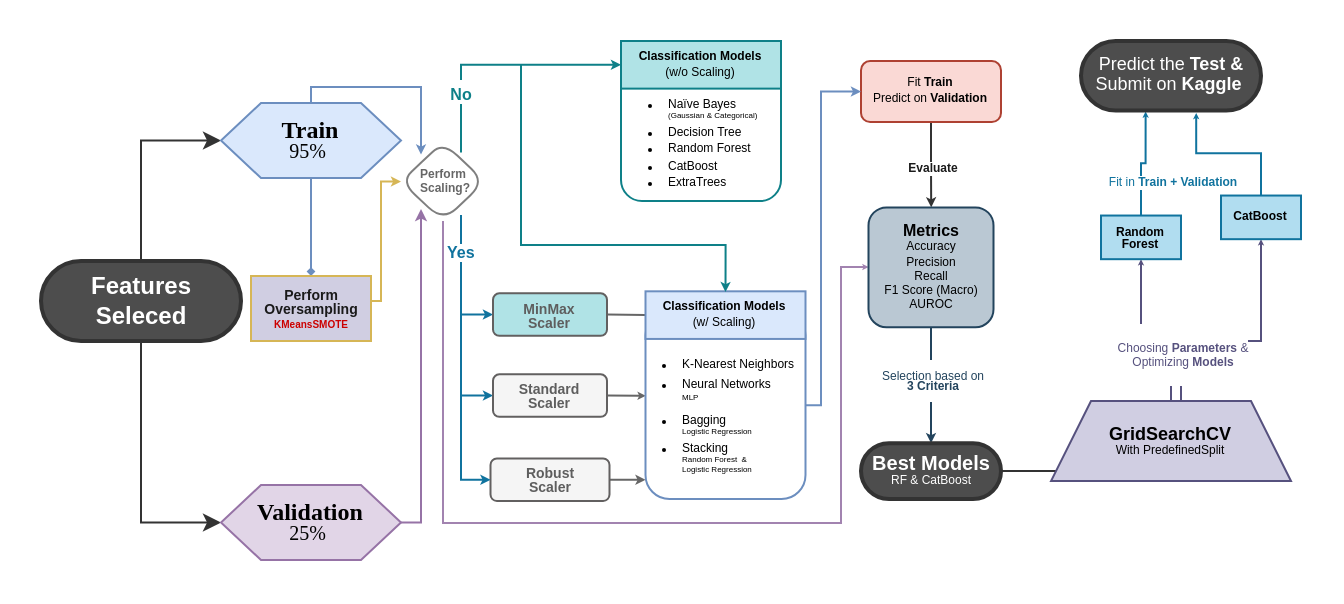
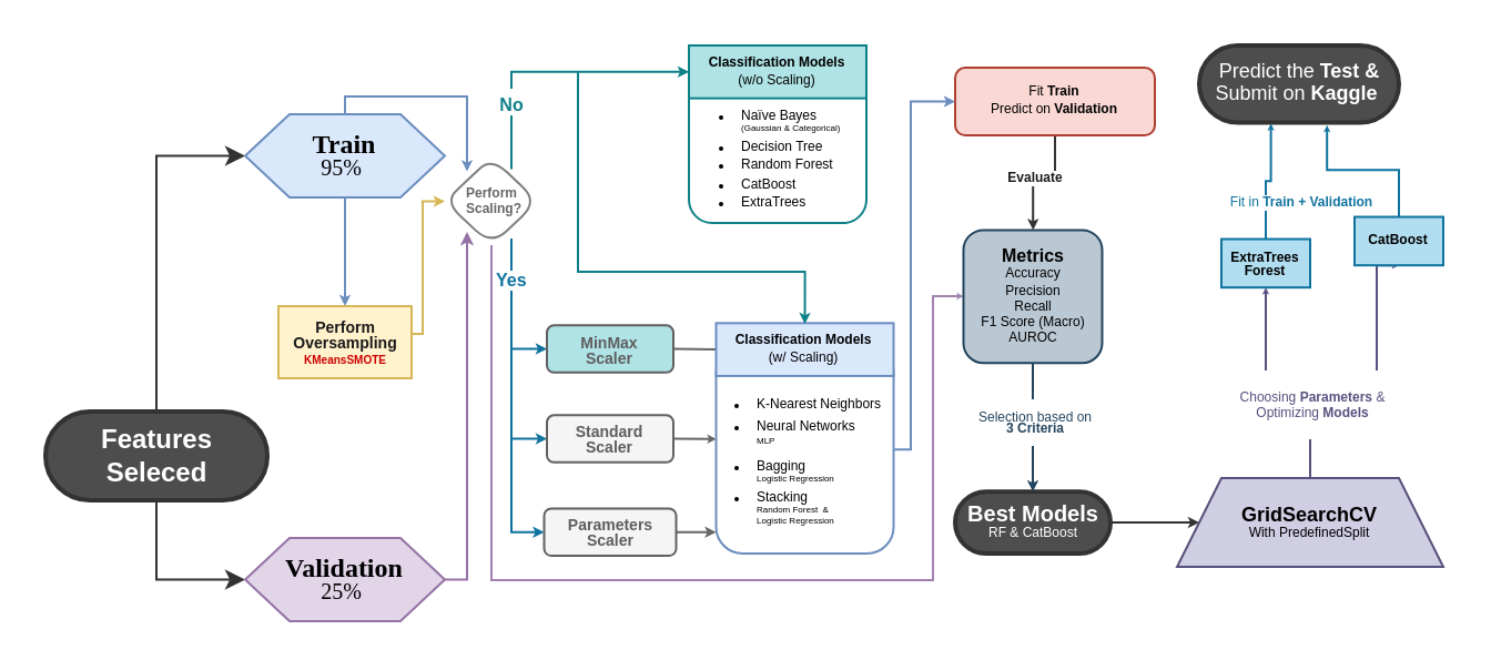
- <mxCell id="31" value="&lt;font style=&quot;font-size: 6px;&quot;&gt;Fit &lt;b&gt;Train&lt;/b&gt;&lt;br&gt;Predict on &lt;b&gt;Validation&lt;/b&gt;&lt;br style=&quot;font-size: 6px;&quot;&gt;&lt;/font&gt;" style="whiteSpace=wrap;html=1;strokeColor=#ae4132;strokeWidth=1;fontSize=6;fillColor=#fad9d5;rounded=1;" parent="1" vertex="1"><mxGeometry x="430" y="30" width="70" height="30.53" as="geometry" /></mxCell>
+ <mxCell id="31" value="&lt;font style=&quot;font-size: 6px;&quot;&gt;Fit &lt;b&gt;Train&lt;/b&gt;&lt;br&gt;Predict on &lt;b&gt;Validation&lt;/b&gt;&lt;br style=&quot;font-size: 6px;&quot;&gt;&lt;/font&gt;" style="whiteSpace=wrap;html=1;strokeColor=#ae4132;strokeWidth=1;fontSize=6;fillColor=#fad9d5;rounded=1;" parent="1" vertex="1"><mxGeometry x="430" y="30" width="90" height="30.53" as="geometry" /></mxCell>
- <mxCell id="46" value="&lt;p style=&quot;line-height: 100%;&quot;&gt;&lt;b&gt;Random&lt;br&gt;Forest&lt;/b&gt;&lt;/p&gt;" style="whiteSpace=wrap;html=1;rounded=0;glass=0;labelBackgroundColor=none;sketch=0;strokeColor=#10739e;strokeWidth=1;fontSize=6;fillColor=#b1ddf0;" parent="1" vertex="1"><mxGeometry x="550" y="107.27" width="40" height="21.82" as="geometry" /></mxCell>
+ <mxCell id="46" value="&lt;p style=&quot;line-height: 100%;&quot;&gt;&lt;b&gt;ExtraTrees&lt;br&gt;Forest&lt;/b&gt;&lt;/p&gt;" style="whiteSpace=wrap;html=1;rounded=0;glass=0;labelBackgroundColor=none;sketch=0;strokeColor=#10739e;strokeWidth=1;fontSize=6;fillColor=#b1ddf0;" parent="1" vertex="1"><mxGeometry x="550" y="107.27" width="40" height="21.82" as="geometry" /></mxCell>
- <mxCell id="20" style="rounded=0;html=1;exitX=0.5;exitY=1;exitDx=0;exitDy=0;strokeColor=#6c8ebf;fillColor=#dae8fc;edgeStyle=elbowEdgeStyle;endSize=2;entryX=0.5;entryY=0;entryDx=0;entryDy=0;endArrow=diamond;" parent="1" source="22" target="27" edge="1"><mxGeometry relative="1" as="geometry"><mxPoint x="160" y="134.75" as="sourcePoint" /><mxPoint x="170" y="135" as="targetPoint" /><Array as="points"><mxPoint x="155" y="110" /></Array></mxGeometry></mxCell>
+ <mxCell id="20" style="rounded=0;html=1;exitX=0.5;exitY=1;exitDx=0;exitDy=0;strokeColor=#6c8ebf;fillColor=#dae8fc;edgeStyle=elbowEdgeStyle;endSize=2;entryX=0.5;entryY=0;entryDx=0;entryDy=0;" parent="1" source="22" target="27" edge="1"><mxGeometry relative="1" as="geometry"><mxPoint x="160" y="134.75" as="sourcePoint" /><mxPoint x="170" y="135" as="targetPoint" /><Array as="points"><mxPoint x="155" y="110" /></Array></mxGeometry></mxCell>
- <mxCell id="7" value="&lt;b&gt;Features &lt;br&gt;Seleced&lt;/b&gt;" style="html=1;dashed=0;whitespace=wrap;shape=mxgraph.dfd.start;fillColor=#4D4D4D;strokeColor=#333333;fontColor=#ffffff;strokeWidth=2;" parent="1" vertex="1"><mxGeometry x="20" y="130" width="100" height="40" as="geometry" /></mxCell>
+ <mxCell id="7" value="&lt;b&gt;Features &lt;br&gt;Seleced&lt;/b&gt;" style="html=1;dashed=0;whitespace=wrap;shape=mxgraph.dfd.start;fillColor=#4D4D4D;strokeColor=#333333;fontColor=#ffffff;strokeWidth=2;" parent="1" vertex="1"><mxGeometry x="20" y="185" width="100" height="40" as="geometry" /></mxCell>
- <mxCell id="27" value="&lt;p style=&quot;line-height: 100%;&quot;&gt;&lt;b style=&quot;border-color: var(--border-color);&quot;&gt;&lt;font style=&quot;&quot; color=&quot;#1a1a1a&quot;&gt;Perform&lt;br style=&quot;border-color: var(--border-color);&quot;&gt;Oversampling&lt;br&gt;&lt;/font&gt;&lt;/b&gt;&lt;b style=&quot;background-color: initial; border-color: var(--border-color);&quot;&gt;&lt;span style=&quot;font-size: 5px;&quot;&gt;&lt;font color=&quot;#ffffff&quot;&gt;&amp;nbsp;&lt;/font&gt;&lt;font color=&quot;#cc0000&quot;&gt;KMeansSMOTE&amp;nbsp;&lt;/font&gt;&lt;/span&gt;&lt;/b&gt;&lt;/p&gt;" style="html=1;dashed=0;whitespace=wrap;strokeColor=#d6b656;strokeWidth=1;fontSize=7;fillColor=#d0cee2;" parent="1" vertex="1"><mxGeometry x="125" y="137.5" width="60" height="32.5" as="geometry" /></mxCell>
+ <mxCell id="27" value="&lt;p style=&quot;line-height: 100%;&quot;&gt;&lt;b style=&quot;border-color: var(--border-color);&quot;&gt;&lt;font style=&quot;&quot; color=&quot;#1a1a1a&quot;&gt;Perform&lt;br style=&quot;border-color: var(--border-color);&quot;&gt;Oversampling&lt;br&gt;&lt;/font&gt;&lt;/b&gt;&lt;b style=&quot;background-color: initial; border-color: var(--border-color);&quot;&gt;&lt;span style=&quot;font-size: 5px;&quot;&gt;&lt;font color=&quot;#ffffff&quot;&gt;&amp;nbsp;&lt;/font&gt;&lt;font color=&quot;#cc0000&quot;&gt;KMeansSMOTE&amp;nbsp;&lt;/font&gt;&lt;/span&gt;&lt;/b&gt;&lt;/p&gt;" style="html=1;dashed=0;whitespace=wrap;strokeColor=#d6b656;strokeWidth=1;fontSize=7;fillColor=#fff2cc;" parent="1" vertex="1"><mxGeometry x="125" y="137.5" width="60" height="32.5" as="geometry" /></mxCell>
- <mxCell id="43" value="&lt;b&gt;&lt;font style=&quot;font-size: 9px;&quot;&gt;GridSearchCV&lt;/font&gt;&lt;/b&gt;&lt;br&gt;With PredefinedSplit" style="shape=trapezoid;perimeter=trapezoidPerimeter;whiteSpace=wrap;html=1;fixedSize=1;rounded=0;glass=0;labelBackgroundColor=none;sketch=0;strokeColor=#56517e;strokeWidth=1;fontSize=6;fillColor=#d0cee2;" parent="1" vertex="1"><mxGeometry x="525" y="200.04" width="120" height="40" as="geometry" /></mxCell>
+ <mxCell id="43" value="&lt;b&gt;&lt;font style=&quot;font-size: 9px;&quot;&gt;GridSearchCV&lt;/font&gt;&lt;/b&gt;&lt;br&gt;With PredefinedSplit" style="shape=trapezoid;perimeter=trapezoidPerimeter;whiteSpace=wrap;html=1;fixedSize=1;rounded=0;glass=0;labelBackgroundColor=none;sketch=0;strokeColor=#56517e;strokeWidth=1;fontSize=6;fillColor=#d0cee2;" parent="1" vertex="1"><mxGeometry x="530" y="215.04" width="120" height="40" as="geometry" /></mxCell>
- <mxCell id="11" value="&lt;p style=&quot;line-height: 100%;&quot;&gt;&lt;span style=&quot;background-color: initial; font-size: 7px;&quot;&gt;&lt;b style=&quot;font-size: 7px;&quot;&gt;Robust &lt;br style=&quot;font-size: 7px;&quot;&gt;Scaler&lt;/b&gt;&lt;/span&gt;&lt;/p&gt;" style="rounded=1;whiteSpace=wrap;html=1;fontFamily=Helvetica;fontSize=7;fontColor=#5E5E5E;fillColor=#f5f5f5;strokeColor=#626060;spacing=1;flipV=0;" parent="1" vertex="1"><mxGeometry x="244.75" y="228.75" width="59.5" height="21.25" as="geometry" /></mxCell>
+ <mxCell id="11" value="&lt;p style=&quot;line-height: 100%;&quot;&gt;&lt;span style=&quot;background-color: initial; font-size: 7px;&quot;&gt;&lt;b style=&quot;font-size: 7px;&quot;&gt;Parameters &lt;br style=&quot;font-size: 7px;&quot;&gt;Scaler&lt;/b&gt;&lt;/span&gt;&lt;/p&gt;" style="rounded=1;whiteSpace=wrap;html=1;fontFamily=Helvetica;fontSize=7;fontColor=#5E5E5E;fillColor=#f5f5f5;strokeColor=#626060;spacing=1;flipV=0;" parent="1" vertex="1"><mxGeometry x="244.75" y="228.75" width="59.5" height="21.25" as="geometry" /></mxCell>
